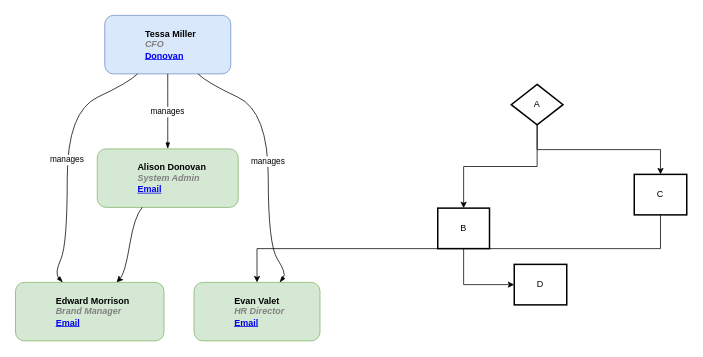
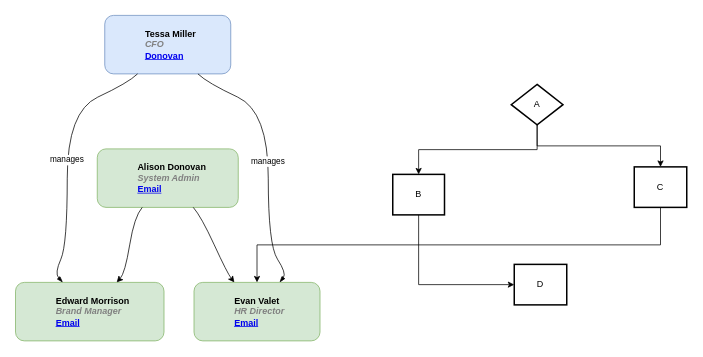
- <mxCell id="7" value="manages" style="curved=1;endArrow=blockThin;endFill=1;fontSize=11;" parent="1" source="2" target="4" edge="1"><mxGeometry relative="1" as="geometry"><Array as="points"><mxPoint x="223" y="112" /><mxPoint x="223" y="186" /></Array></mxGeometry></mxCell>
- <mxCell id="17" value="C" style="whiteSpace=wrap;strokeWidth=2;" parent="1" vertex="1"><mxGeometry x="845" y="232" width="70" height="54" as="geometry" /></mxCell>
+ <mxCell id="17" value="C" style="whiteSpace=wrap;strokeWidth=2;" parent="1" vertex="1"><mxGeometry x="845" y="222" width="70" height="54" as="geometry" /></mxCell>
- <mxCell id="15" value="B" style="whiteSpace=wrap;strokeWidth=2;" parent="1" vertex="1"><mxGeometry x="583" y="277" width="69" height="54" as="geometry" /></mxCell>
+ <mxCell id="15" value="B" style="whiteSpace=wrap;strokeWidth=2;" parent="1" vertex="1"><mxGeometry x="523" y="232" width="69" height="54" as="geometry" /></mxCell>
+ <mxCell id="10" value="" style="curved=1;fontSize=11;" parent="1" source="4" target="5" edge="1"><mxGeometry relative="1" as="geometry"><Array as="points"><mxPoint x="267.5" y="288" /><mxPoint x="302.5" y="364" /></Array></mxGeometry></mxCell>
